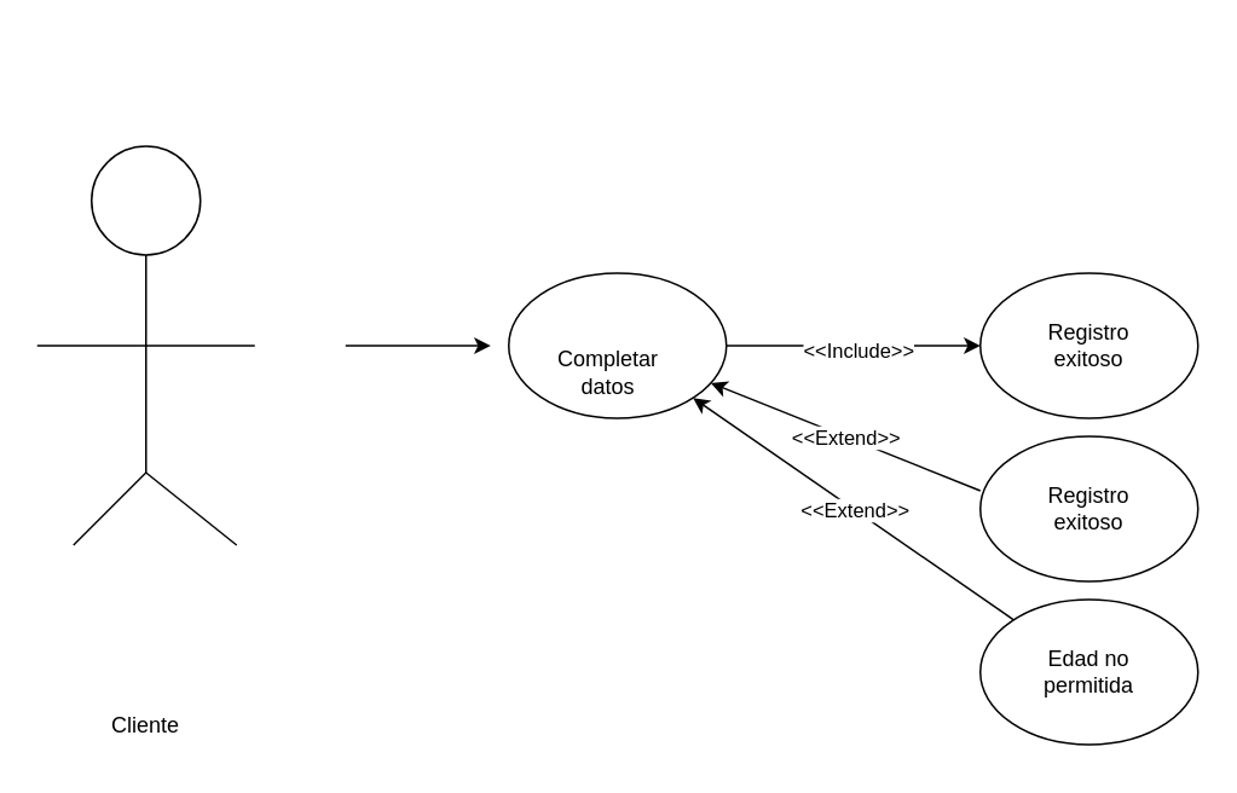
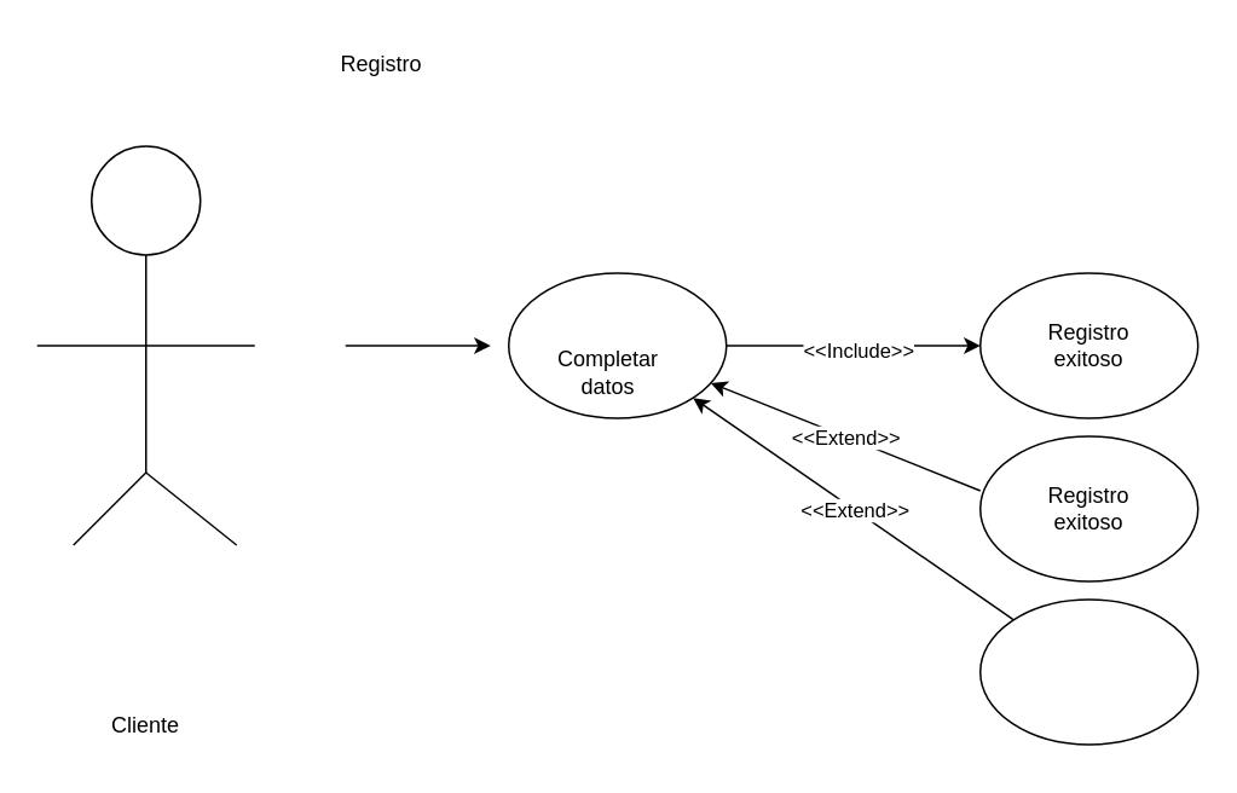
+ <mxCell id="24" value="Registro" style="text;html=1;align=center;verticalAlign=middle;whiteSpace=wrap;rounded=0;" vertex="1" parent="1"><mxGeometry x="180" y="20" width="60" height="30" as="geometry" /></mxCell>
- <mxCell id="20" value="Edad no permitida" style="text;html=1;align=center;verticalAlign=middle;whiteSpace=wrap;rounded=0;" vertex="1" parent="1"><mxGeometry x="570" y="355" width="60" height="30" as="geometry" /></mxCell>
